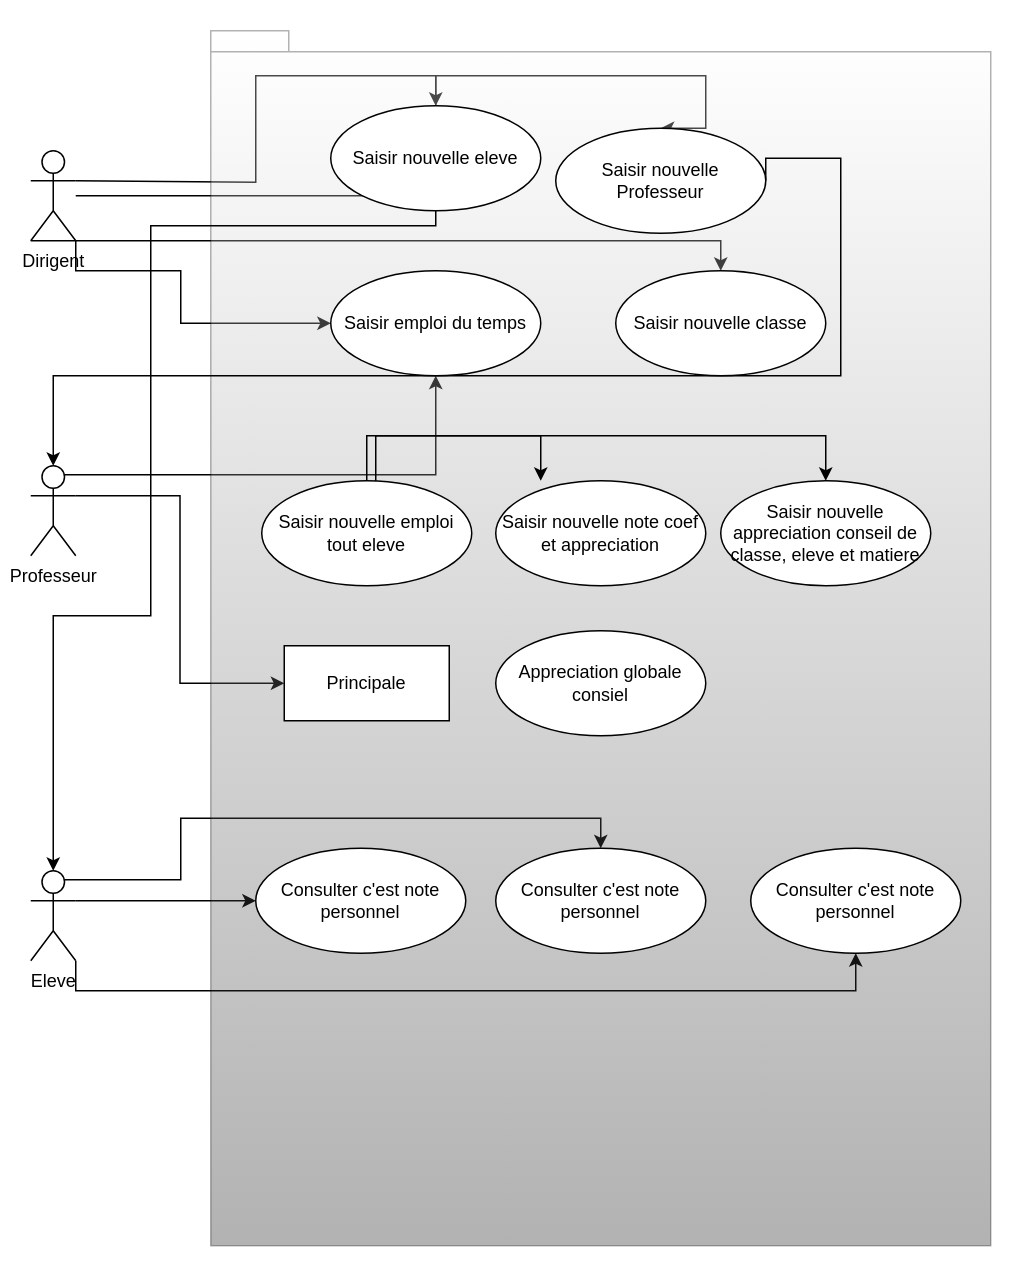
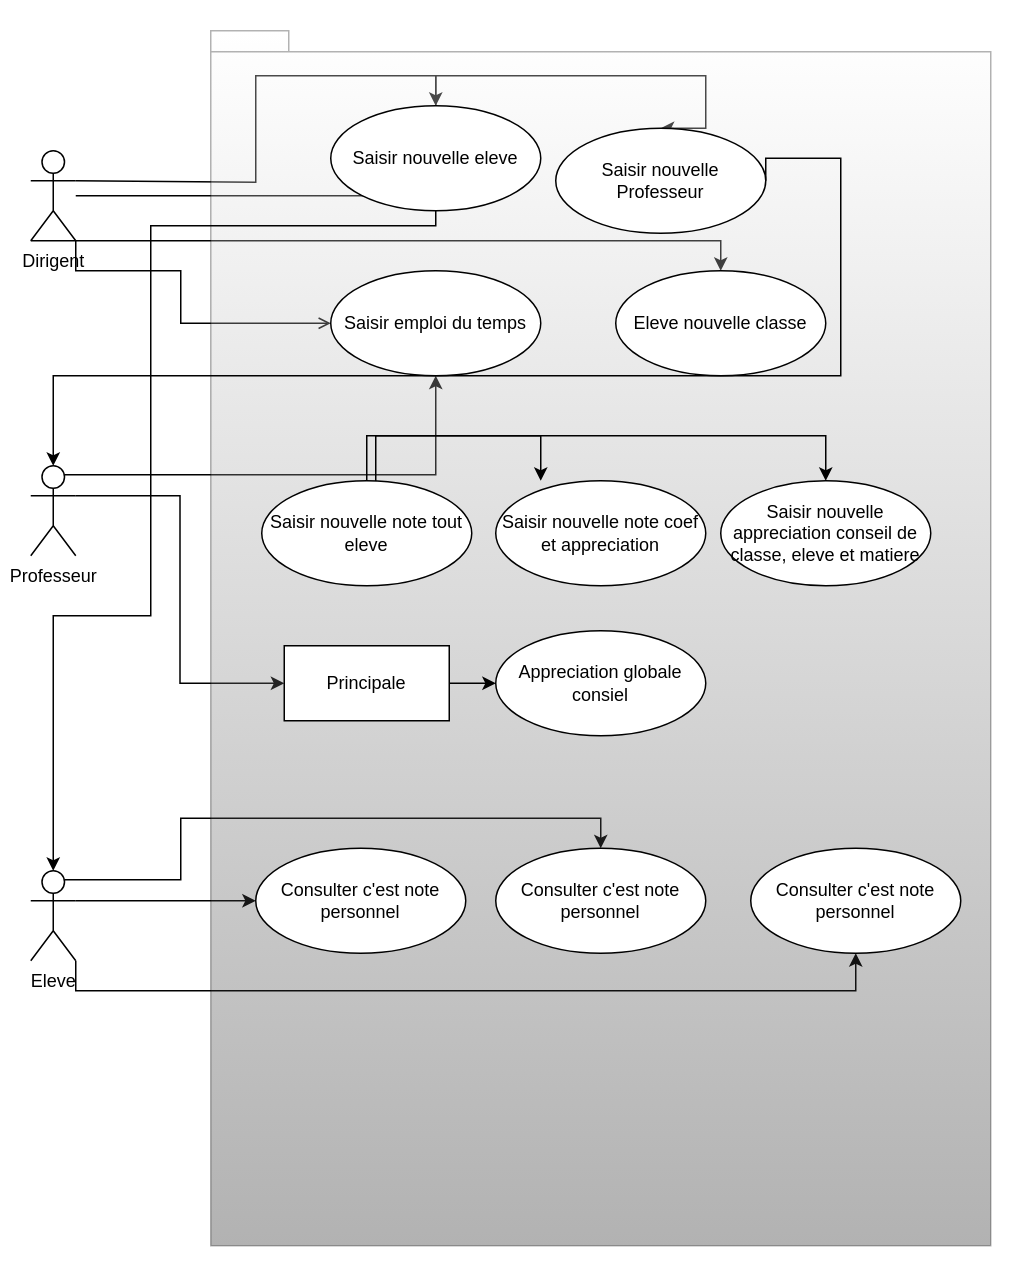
- <mxCell id="4" style="edgeStyle=orthogonalEdgeStyle;rounded=0;orthogonalLoop=1;jettySize=auto;html=1;exitX=1;exitY=1;exitDx=0;exitDy=0;exitPerimeter=0;" edge="1" parent="1" source="6" target="19"><mxGeometry relative="1" as="geometry"><Array as="points"><mxPoint x="50" y="180" /><mxPoint x="120" y="180" /><mxPoint x="120" y="215" /></Array></mxGeometry></mxCell>
+ <mxCell id="4" style="edgeStyle=orthogonalEdgeStyle;rounded=0;orthogonalLoop=1;jettySize=auto;html=1;exitX=1;exitY=1;exitDx=0;exitDy=0;exitPerimeter=0;endArrow=open;" edge="1" parent="1" source="6" target="19"><mxGeometry relative="1" as="geometry"><Array as="points"><mxPoint x="50" y="180" /><mxPoint x="120" y="180" /><mxPoint x="120" y="215" /></Array></mxGeometry></mxCell>
- <mxCell id="20" value="Saisir nouvelle classe" style="ellipse;whiteSpace=wrap;html=1;" vertex="1" parent="1"><mxGeometry x="410" y="180" width="140" height="70" as="geometry" /></mxCell>
+ <mxCell id="20" value="Eleve nouvelle classe" style="ellipse;whiteSpace=wrap;html=1;" vertex="1" parent="1"><mxGeometry x="410" y="180" width="140" height="70" as="geometry" /></mxCell>
- <mxCell id="23" value="Saisir nouvelle emploi tout eleve" style="ellipse;whiteSpace=wrap;html=1;" vertex="1" parent="1"><mxGeometry x="174" y="320" width="140" height="70" as="geometry" /></mxCell>
+ <mxCell id="23" value="Saisir nouvelle note tout eleve" style="ellipse;whiteSpace=wrap;html=1;" vertex="1" parent="1"><mxGeometry x="174" y="320" width="140" height="70" as="geometry" /></mxCell>
+ <mxCell id="26" style="edgeStyle=orthogonalEdgeStyle;rounded=0;orthogonalLoop=1;jettySize=auto;html=1;exitX=1;exitY=0.5;exitDx=0;exitDy=0;" edge="1" parent="1" source="27" target="28"><mxGeometry relative="1" as="geometry" /></mxCell>
